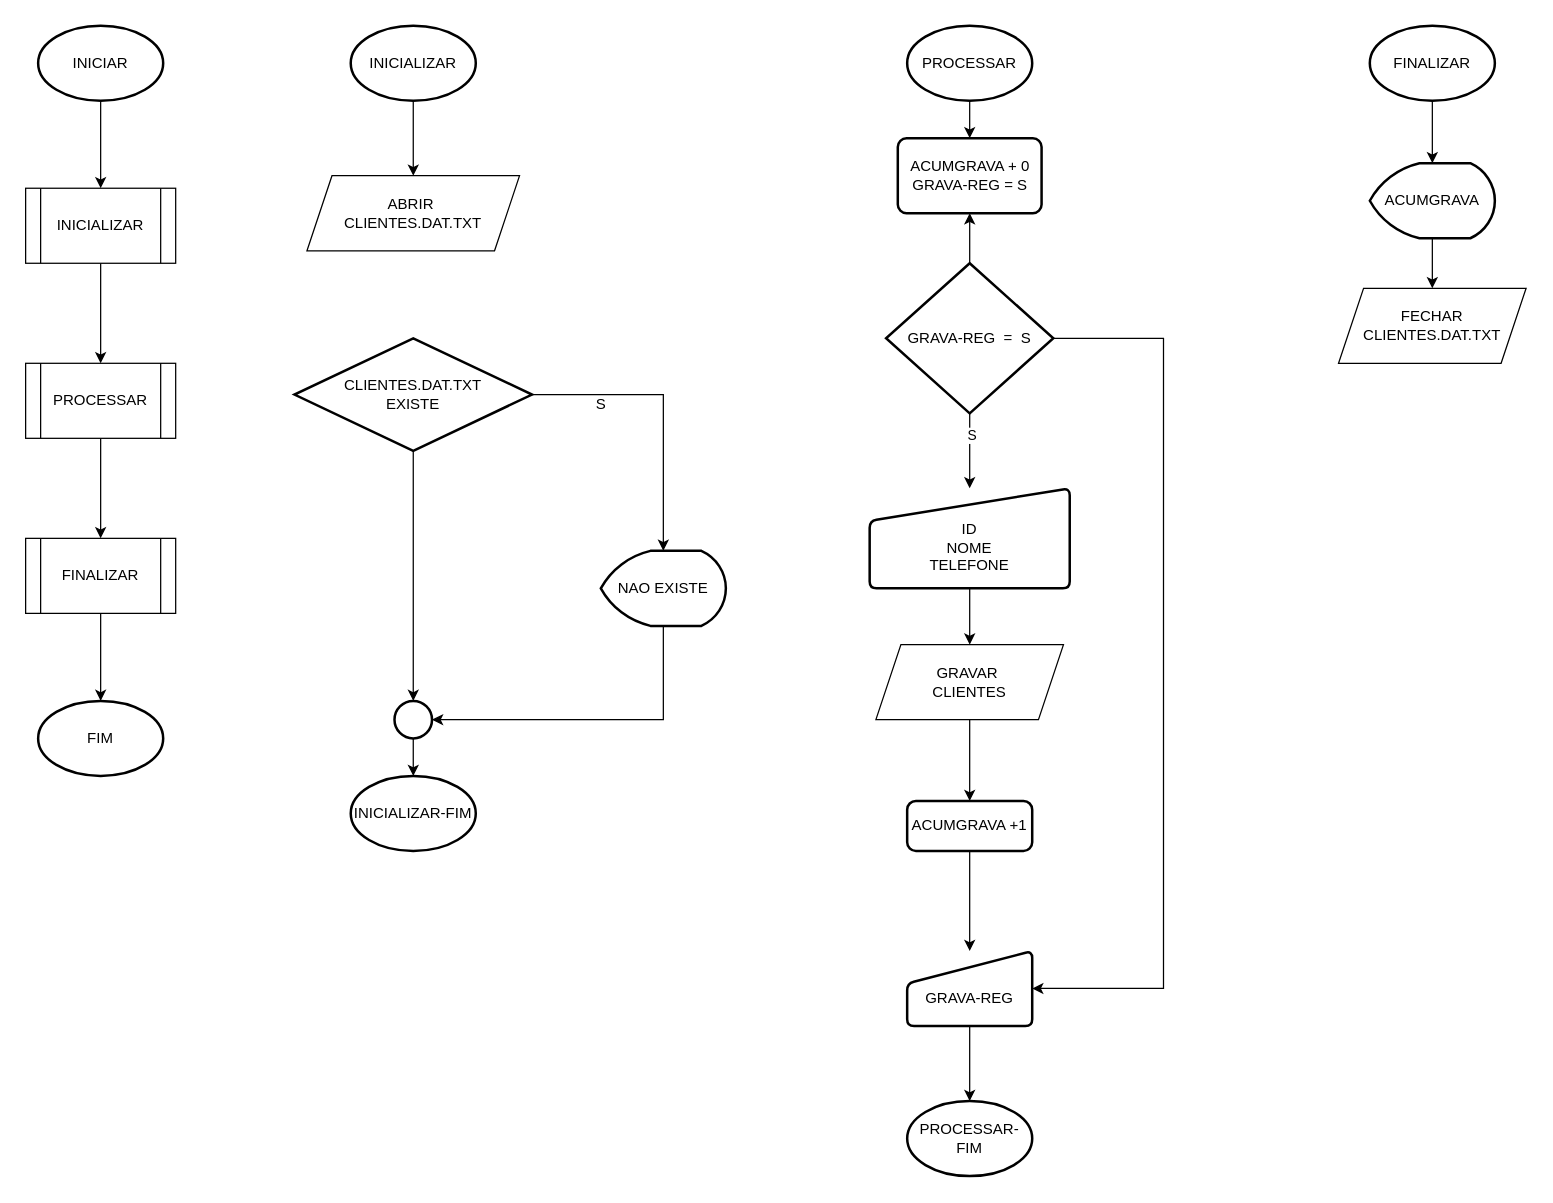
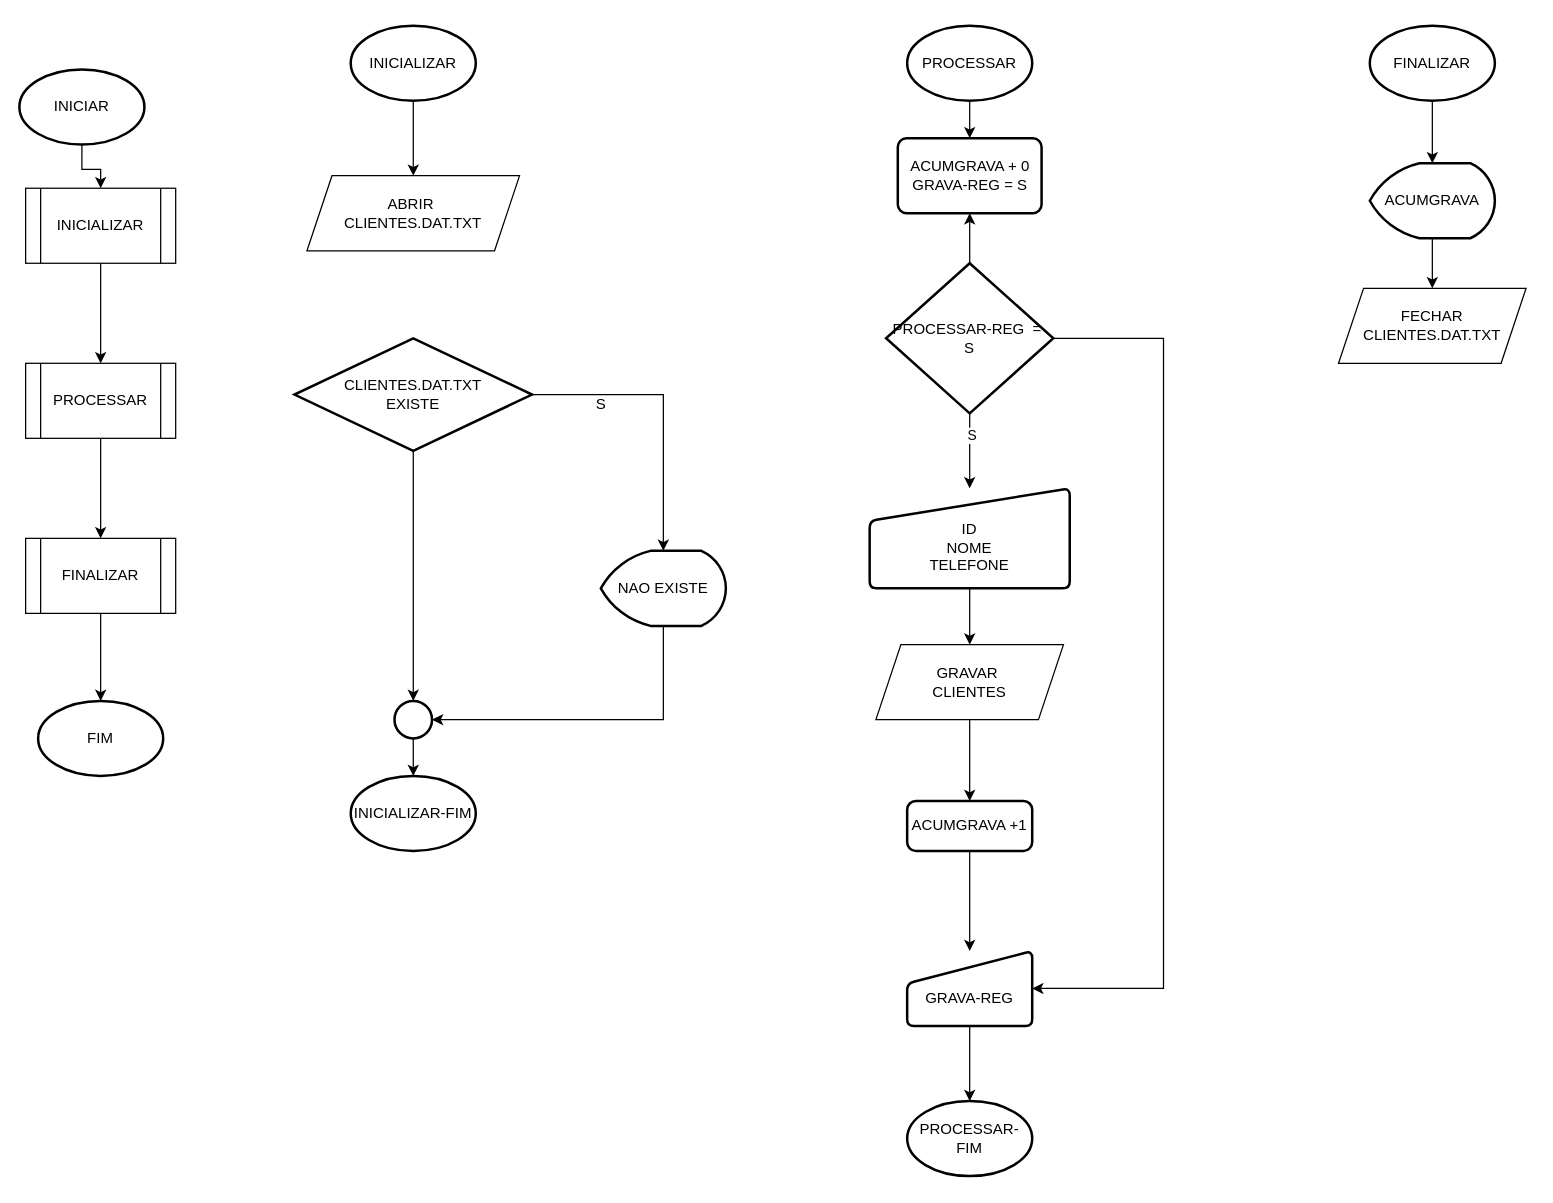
- <mxCell id="3" value="INICIAR" style="strokeWidth=2;html=1;shape=mxgraph.flowchart.start_1;whiteSpace=wrap;" parent="1" vertex="1"><mxGeometry x="30" y="20" width="100" height="60" as="geometry" /></mxCell>
+ <mxCell id="3" value="INICIAR" style="strokeWidth=2;html=1;shape=mxgraph.flowchart.start_1;whiteSpace=wrap;" parent="1" vertex="1"><mxGeometry x="15" y="55" width="100" height="60" as="geometry" /></mxCell>
- <mxCell id="31" value="GRAVA-REG&amp;nbsp; =&amp;nbsp; S" style="strokeWidth=2;html=1;shape=mxgraph.flowchart.decision;whiteSpace=wrap;" parent="1" vertex="1"><mxGeometry x="708.14" y="210" width="133.75" height="120" as="geometry" /></mxCell>
+ <mxCell id="31" value="PROCESSAR-REG&amp;nbsp; =&amp;nbsp; S" style="strokeWidth=2;html=1;shape=mxgraph.flowchart.decision;whiteSpace=wrap;" parent="1" vertex="1"><mxGeometry x="708.14" y="210" width="133.75" height="120" as="geometry" /></mxCell>
